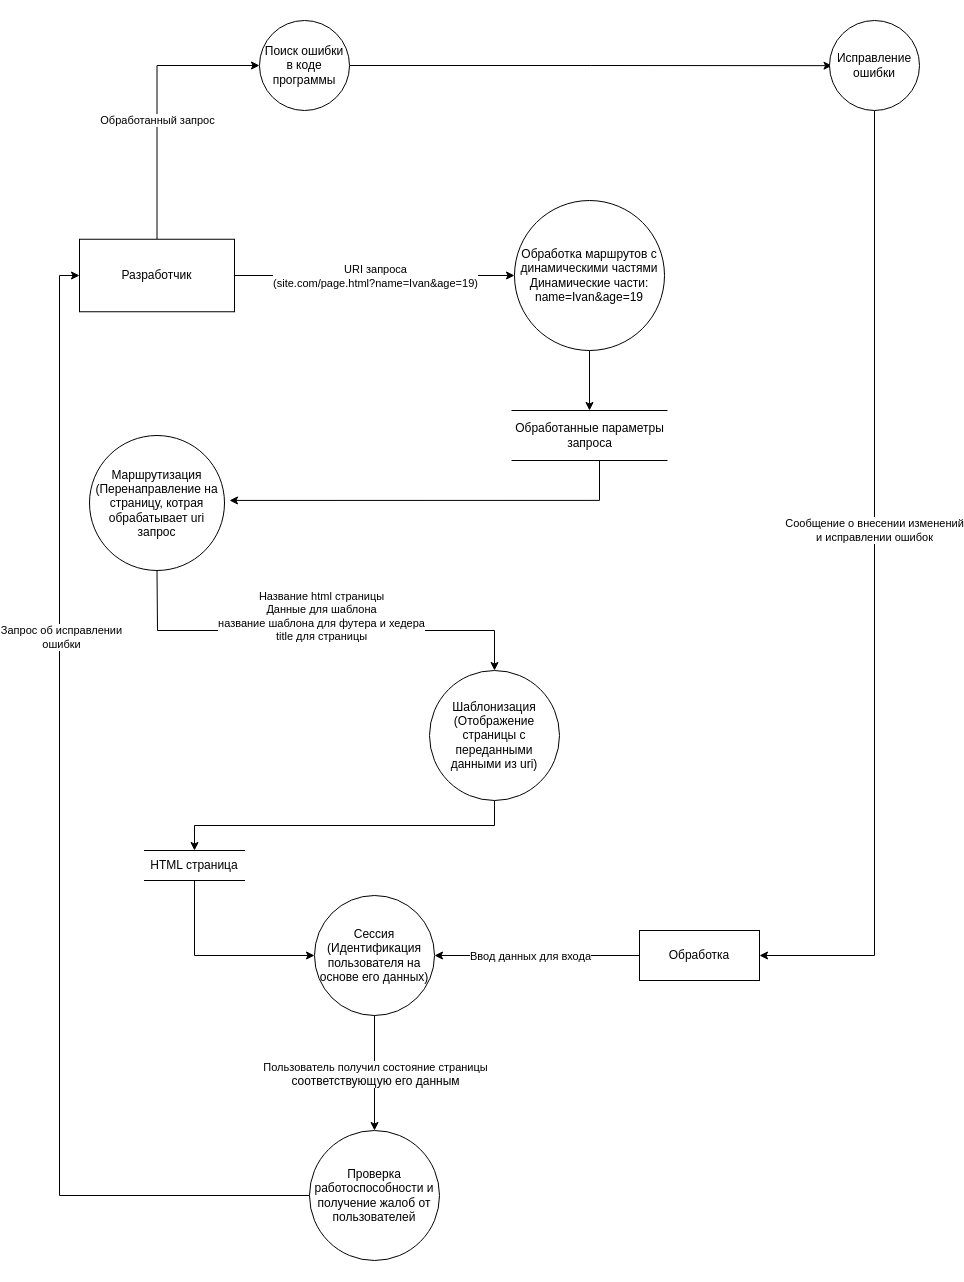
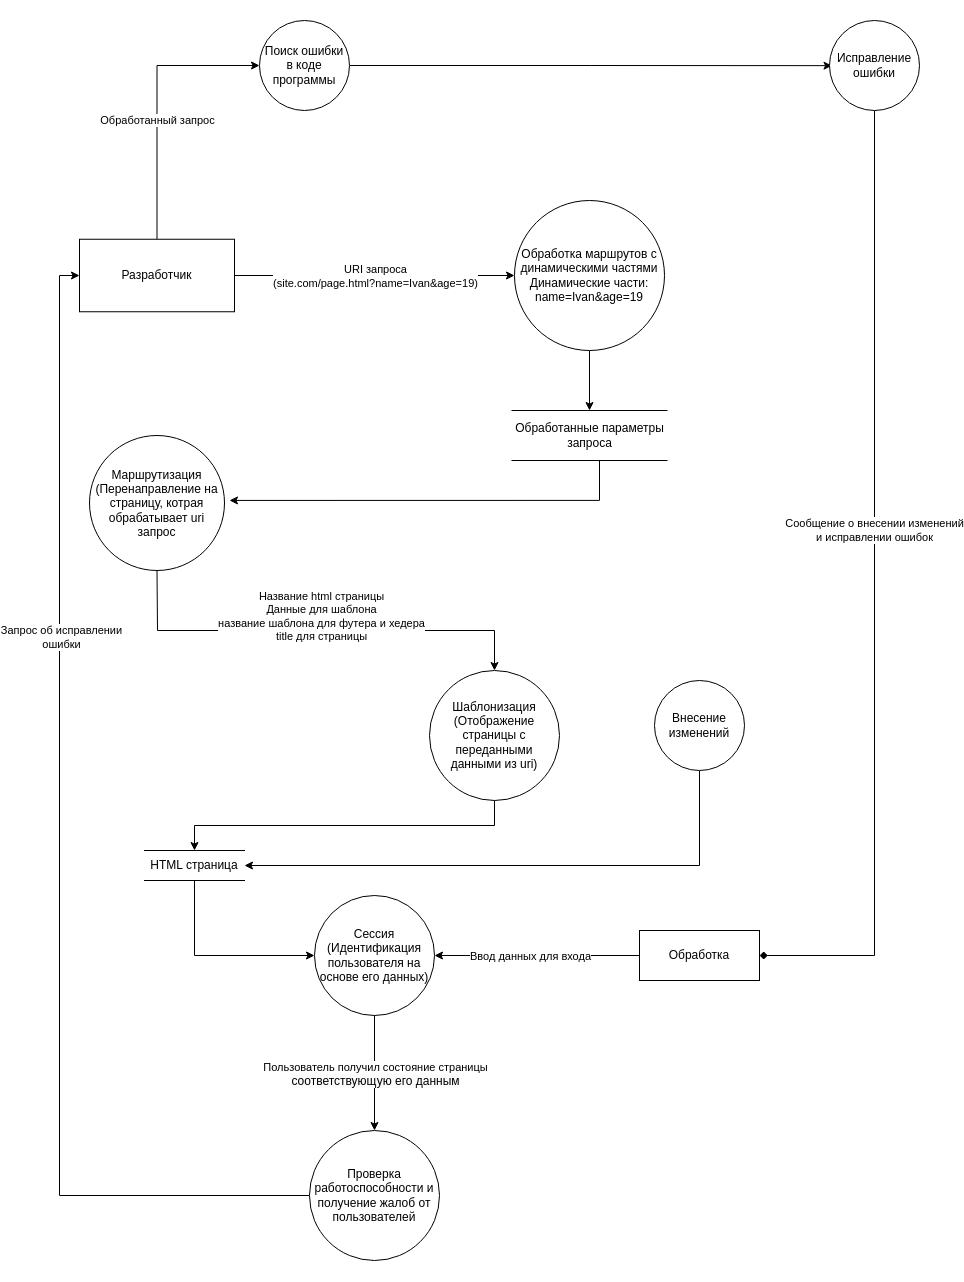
+ <mxCell id="31" value="Внесение изменений" style="ellipse;whiteSpace=wrap;html=1;aspect=fixed;" vertex="1" parent="1"><mxGeometry x="595" y="680" width="90" height="90" as="geometry" /></mxCell>
+ <mxCell id="30" style="edgeStyle=orthogonalEdgeStyle;rounded=0;orthogonalLoop=1;jettySize=auto;html=1;exitX=0.5;exitY=1;exitDx=0;exitDy=0;entryX=1;entryY=0.5;entryDx=0;entryDy=0;" edge="1" parent="1" source="31" target="14"><mxGeometry relative="1" as="geometry" /></mxCell>
- <mxCell id="27" style="edgeStyle=orthogonalEdgeStyle;rounded=0;orthogonalLoop=1;jettySize=auto;html=1;exitX=0.5;exitY=1;exitDx=0;exitDy=0;entryX=1;entryY=0.5;entryDx=0;entryDy=0;" edge="1" parent="1" source="29" target="21"><mxGeometry relative="1" as="geometry" /></mxCell>
+ <mxCell id="27" style="edgeStyle=orthogonalEdgeStyle;rounded=0;orthogonalLoop=1;jettySize=auto;html=1;exitX=0.5;exitY=1;exitDx=0;exitDy=0;entryX=1;entryY=0.5;entryDx=0;entryDy=0;endArrow=diamond;" edge="1" parent="1" source="29" target="21"><mxGeometry relative="1" as="geometry" /></mxCell>
